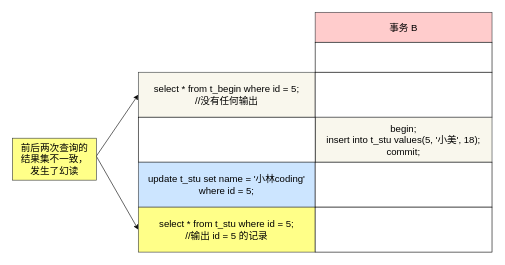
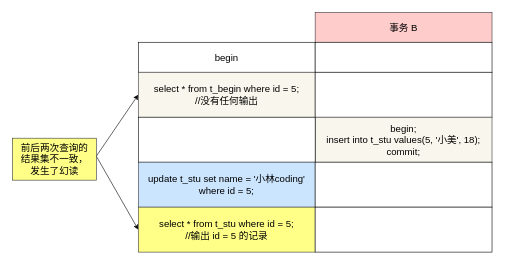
+ <mxCell id="6" value="begin" style="rounded=0;whiteSpace=wrap;html=1;fontSize=16;" vertex="1" parent="1"><mxGeometry x="230" y="70" width="295.0" height="50" as="geometry" /></mxCell>
